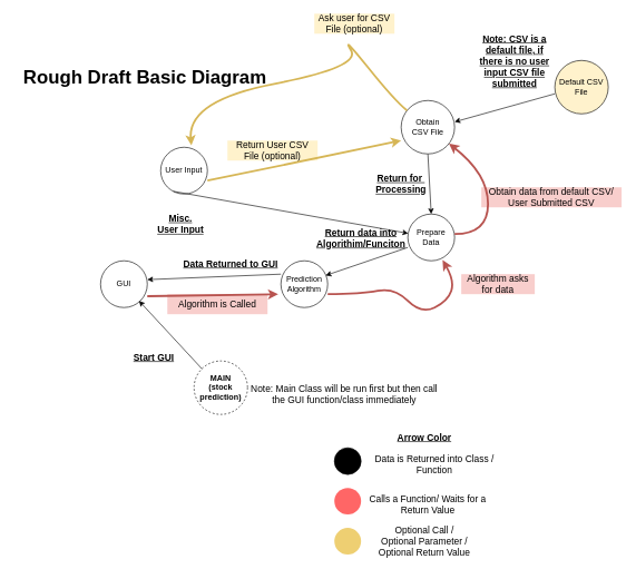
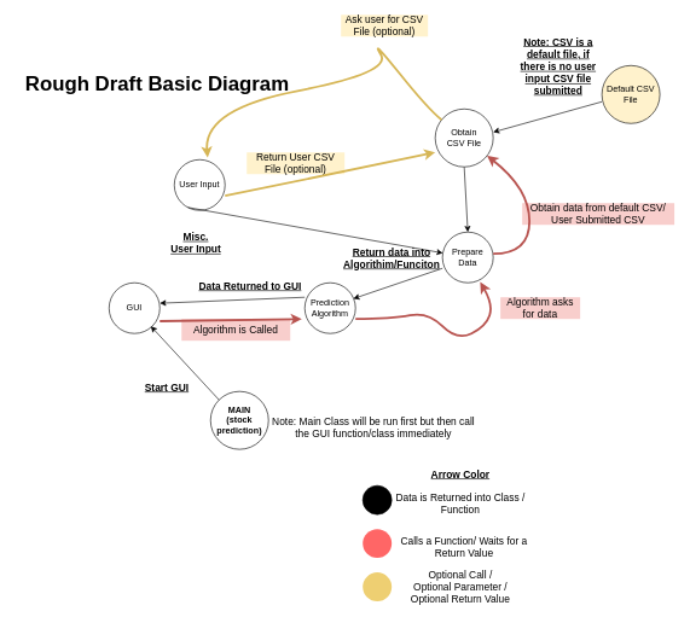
- <mxCell id="16" value="&lt;font style=&quot;font-size: 14px;&quot;&gt;&lt;u&gt;&lt;b&gt;Return for&amp;nbsp;&lt;/b&gt;&lt;/u&gt;&lt;/font&gt;&lt;div&gt;&lt;font style=&quot;font-size: 14px;&quot;&gt;&lt;u&gt;&lt;b&gt;Processing&lt;/b&gt;&lt;/u&gt;&lt;/font&gt;&lt;/div&gt;" style="text;html=1;align=center;verticalAlign=middle;whiteSpace=wrap;rounded=0;" parent="1" vertex="1"><mxGeometry x="520" y="260" width="160" height="30" as="geometry" /></mxCell>
- <mxCell id="2" value="&lt;b&gt;MAIN&lt;/b&gt;&lt;div&gt;&lt;b&gt;(stock prediction)&lt;/b&gt;&lt;/div&gt;" style="ellipse;whiteSpace=wrap;html=1;aspect=fixed;dashed=1;" parent="1" vertex="1"><mxGeometry x="290" y="540" width="80" height="80" as="geometry" /></mxCell>
+ <mxCell id="2" value="&lt;b&gt;MAIN&lt;/b&gt;&lt;div&gt;&lt;b&gt;(stock prediction)&lt;/b&gt;&lt;/div&gt;" style="ellipse;whiteSpace=wrap;html=1;aspect=fixed;" parent="1" vertex="1"><mxGeometry x="290" y="540" width="80" height="80" as="geometry" /></mxCell>
- <mxCell id="29" value="&lt;font style=&quot;font-size: 14px;&quot;&gt;Data is Returned into Class / Function&lt;/font&gt;" style="text;html=1;align=center;verticalAlign=middle;whiteSpace=wrap;rounded=0;" parent="1" vertex="1"><mxGeometry x="555" y="680" width="190" height="30" as="geometry" /></mxCell>
+ <mxCell id="29" value="&lt;font style=&quot;font-size: 14px;&quot;&gt;Data is Returned into Class / Function&lt;/font&gt;" style="text;html=1;align=center;verticalAlign=middle;whiteSpace=wrap;rounded=0;" parent="1" vertex="1"><mxGeometry x="540" y="680" width="190" height="30" as="geometry" /></mxCell>
